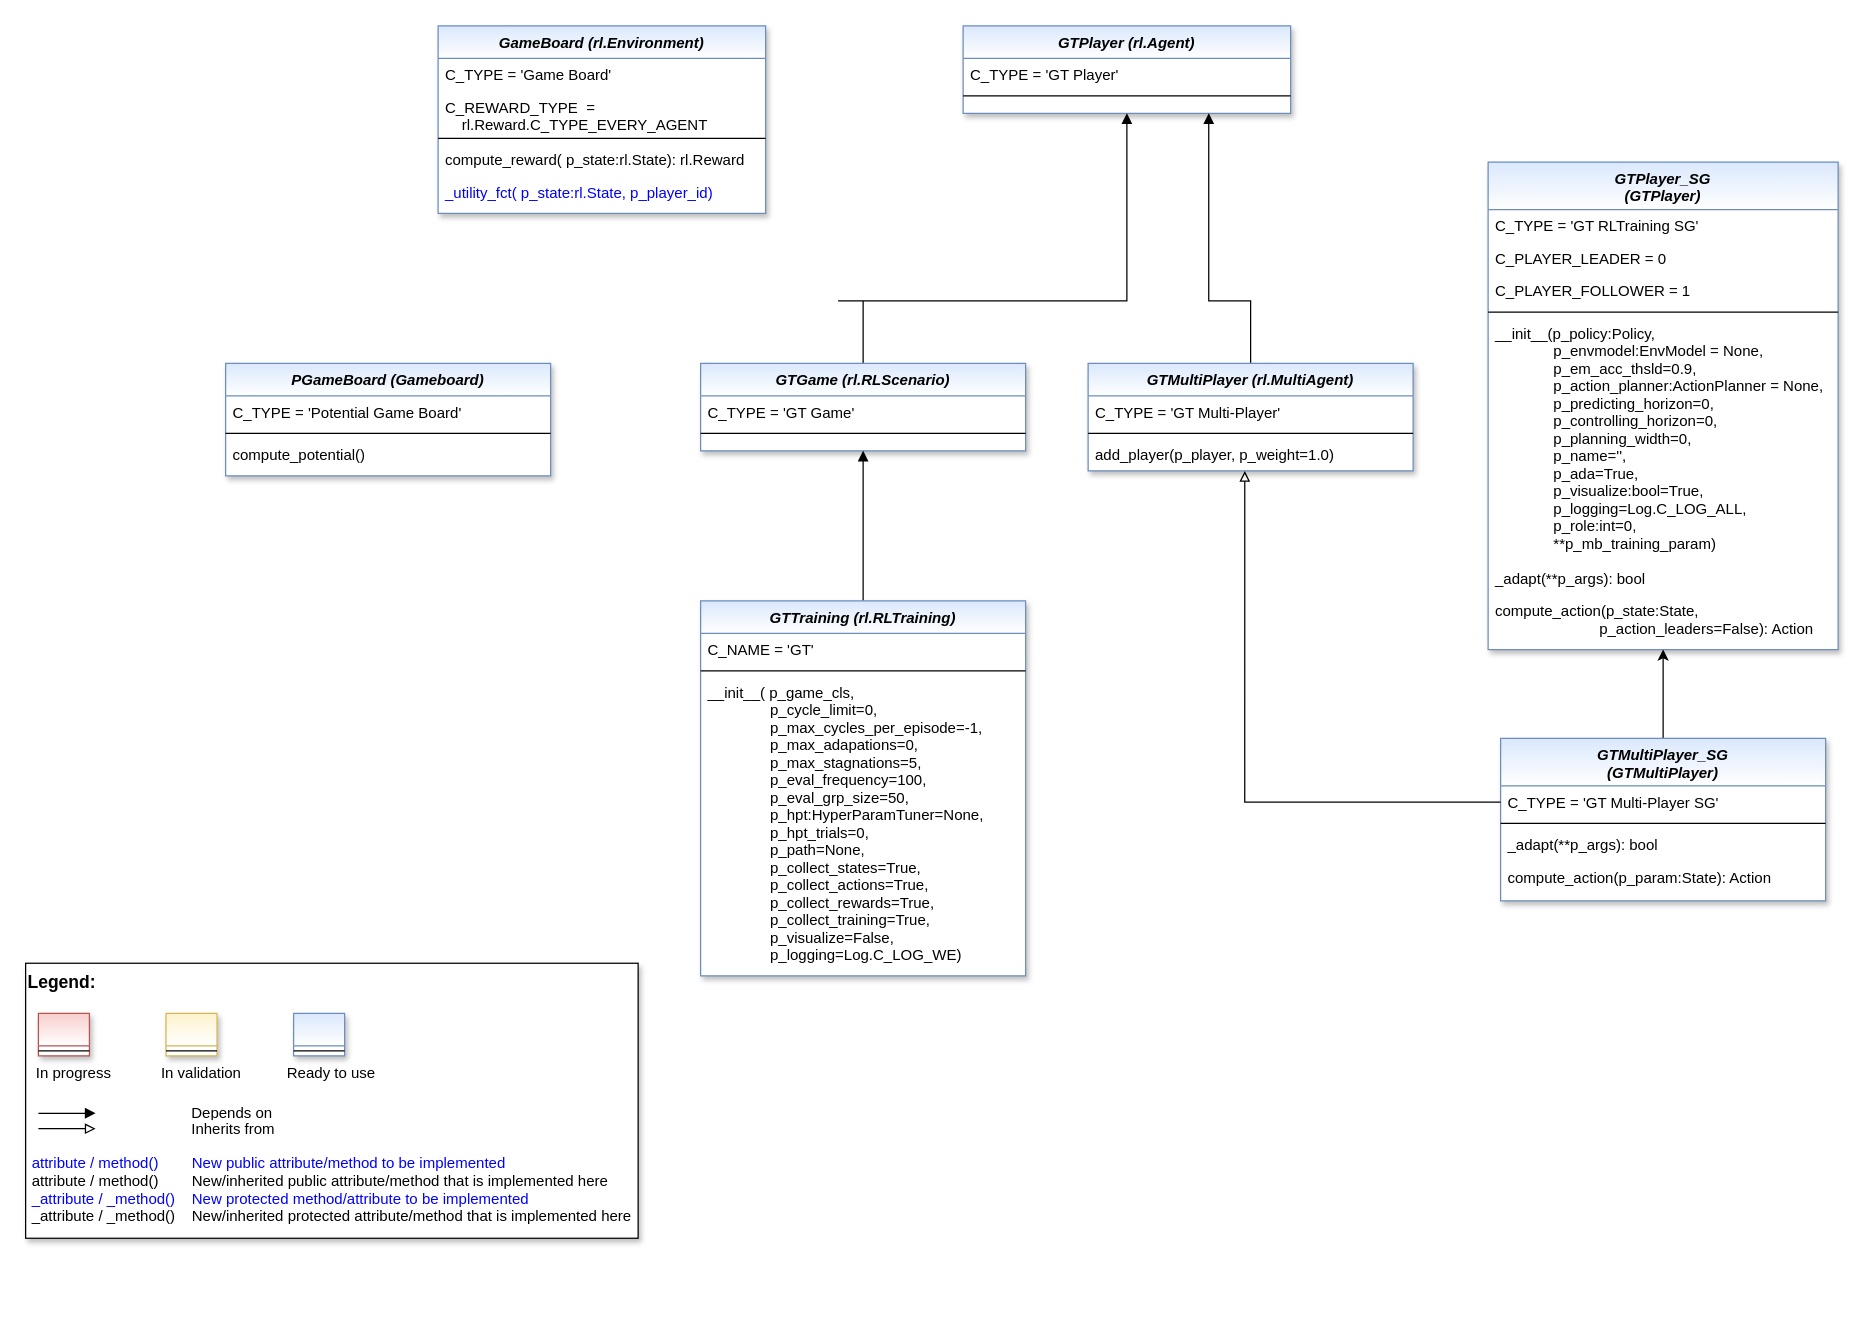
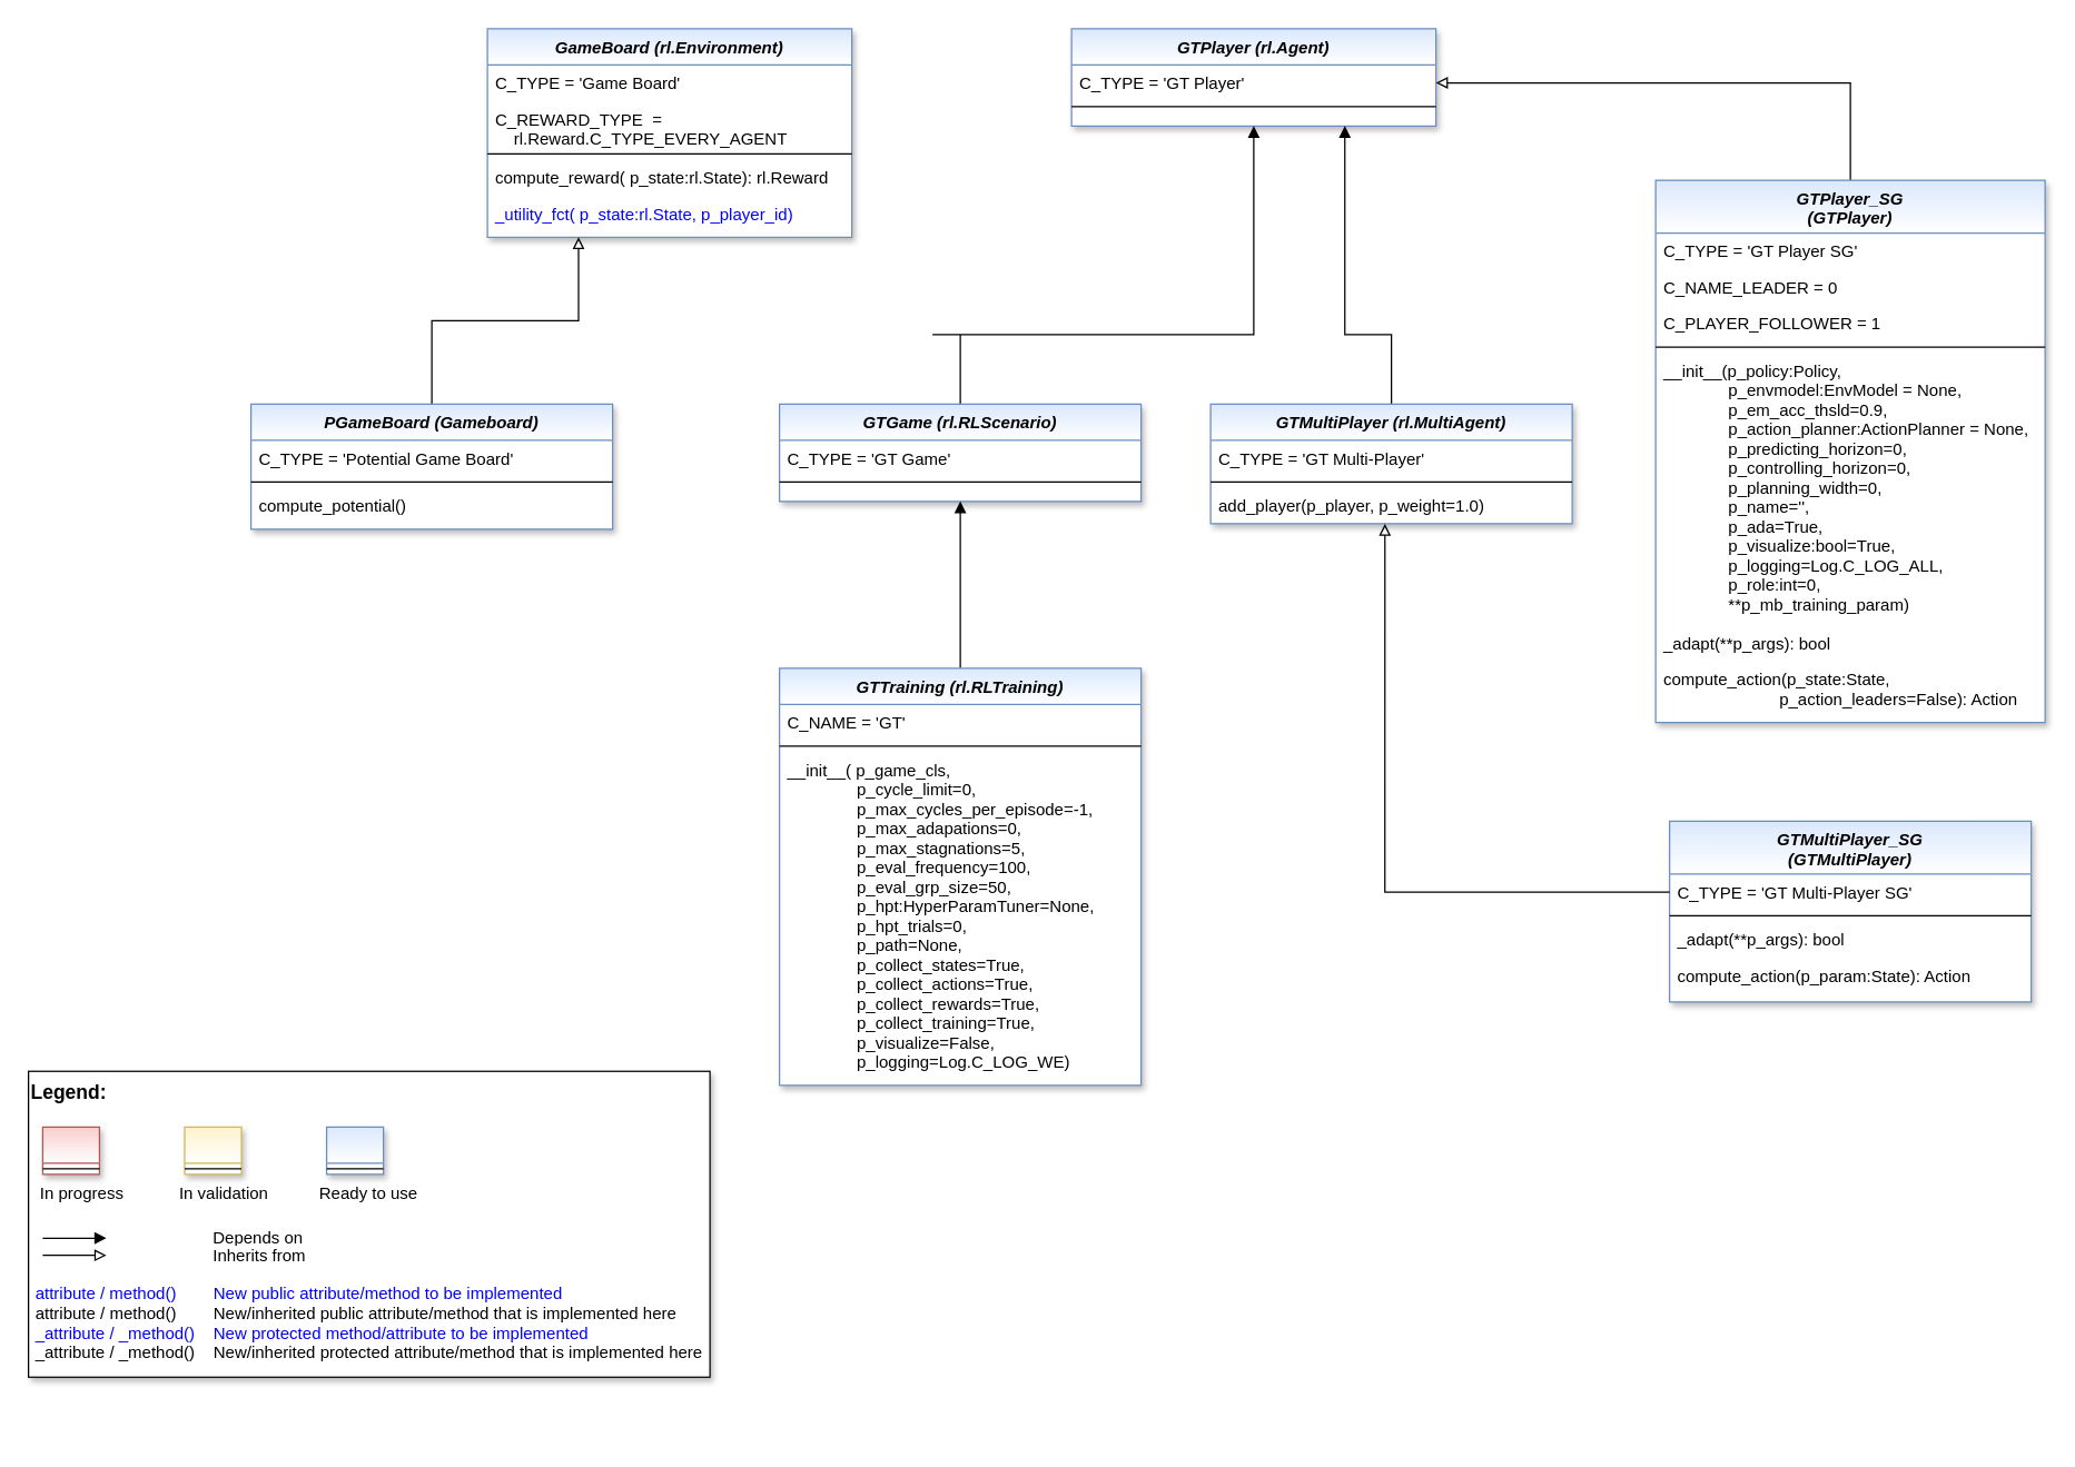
+ <mxCell id="40" style="edgeStyle=orthogonalEdgeStyle;rounded=0;orthogonalLoop=1;jettySize=auto;html=1;exitX=0.5;exitY=0;exitDx=0;exitDy=0;endArrow=block;endFill=0;" edge="1" parent="1" source="41" target="13"><mxGeometry relative="1" as="geometry" /></mxCell>
- <mxCell id="42" value="C_TYPE = 'GT RLTraining SG'" style="text;align=left;verticalAlign=top;spacingLeft=4;spacingRight=4;overflow=hidden;rotatable=0;points=[[0,0.5],[1,0.5]];portConstraint=eastwest;" vertex="1" parent="41"><mxGeometry y="38" width="280" height="26" as="geometry" /></mxCell>
+ <mxCell id="42" value="C_TYPE = 'GT Player SG'" style="text;align=left;verticalAlign=top;spacingLeft=4;spacingRight=4;overflow=hidden;rotatable=0;points=[[0,0.5],[1,0.5]];portConstraint=eastwest;" vertex="1" parent="41"><mxGeometry y="38" width="280" height="26" as="geometry" /></mxCell>
- <mxCell id="43" value="C_PLAYER_LEADER = 0" style="text;align=left;verticalAlign=top;spacingLeft=4;spacingRight=4;overflow=hidden;rotatable=0;points=[[0,0.5],[1,0.5]];portConstraint=eastwest;" vertex="1" parent="41"><mxGeometry y="64" width="280" height="26" as="geometry" /></mxCell>
+ <mxCell id="43" value="C_NAME_LEADER = 0" style="text;align=left;verticalAlign=top;spacingLeft=4;spacingRight=4;overflow=hidden;rotatable=0;points=[[0,0.5],[1,0.5]];portConstraint=eastwest;" vertex="1" parent="41"><mxGeometry y="64" width="280" height="26" as="geometry" /></mxCell>
+ <mxCell id="25" style="edgeStyle=orthogonalEdgeStyle;rounded=0;orthogonalLoop=1;jettySize=auto;html=1;entryX=0.25;entryY=1;entryDx=0;entryDy=0;endArrow=block;endFill=0;" edge="1" parent="1" source="26" target="15"><mxGeometry relative="1" as="geometry"><mxPoint x="430" y="200" as="targetPoint" /></mxGeometry></mxCell>
- <mxCell id="49" style="edgeStyle=orthogonalEdgeStyle;rounded=0;orthogonalLoop=1;jettySize=auto;html=1;exitX=0.5;exitY=0;exitDx=0;exitDy=0;entryX=0.5;entryY=1;entryDx=0;entryDy=0;endArrow=classic;endFill=1;" edge="1" parent="1" source="50" target="41"><mxGeometry relative="1" as="geometry" /></mxCell>
